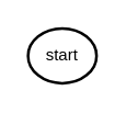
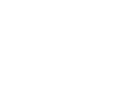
- <mxCell id="2" value="start" style="strokeWidth=2;html=1;shape=mxgraph.flowchart.start_1;whiteSpace=wrap;" vertex="1" parent="1"><mxGeometry x="20" y="20" width="50" height="40" as="geometry" /></mxCell>
